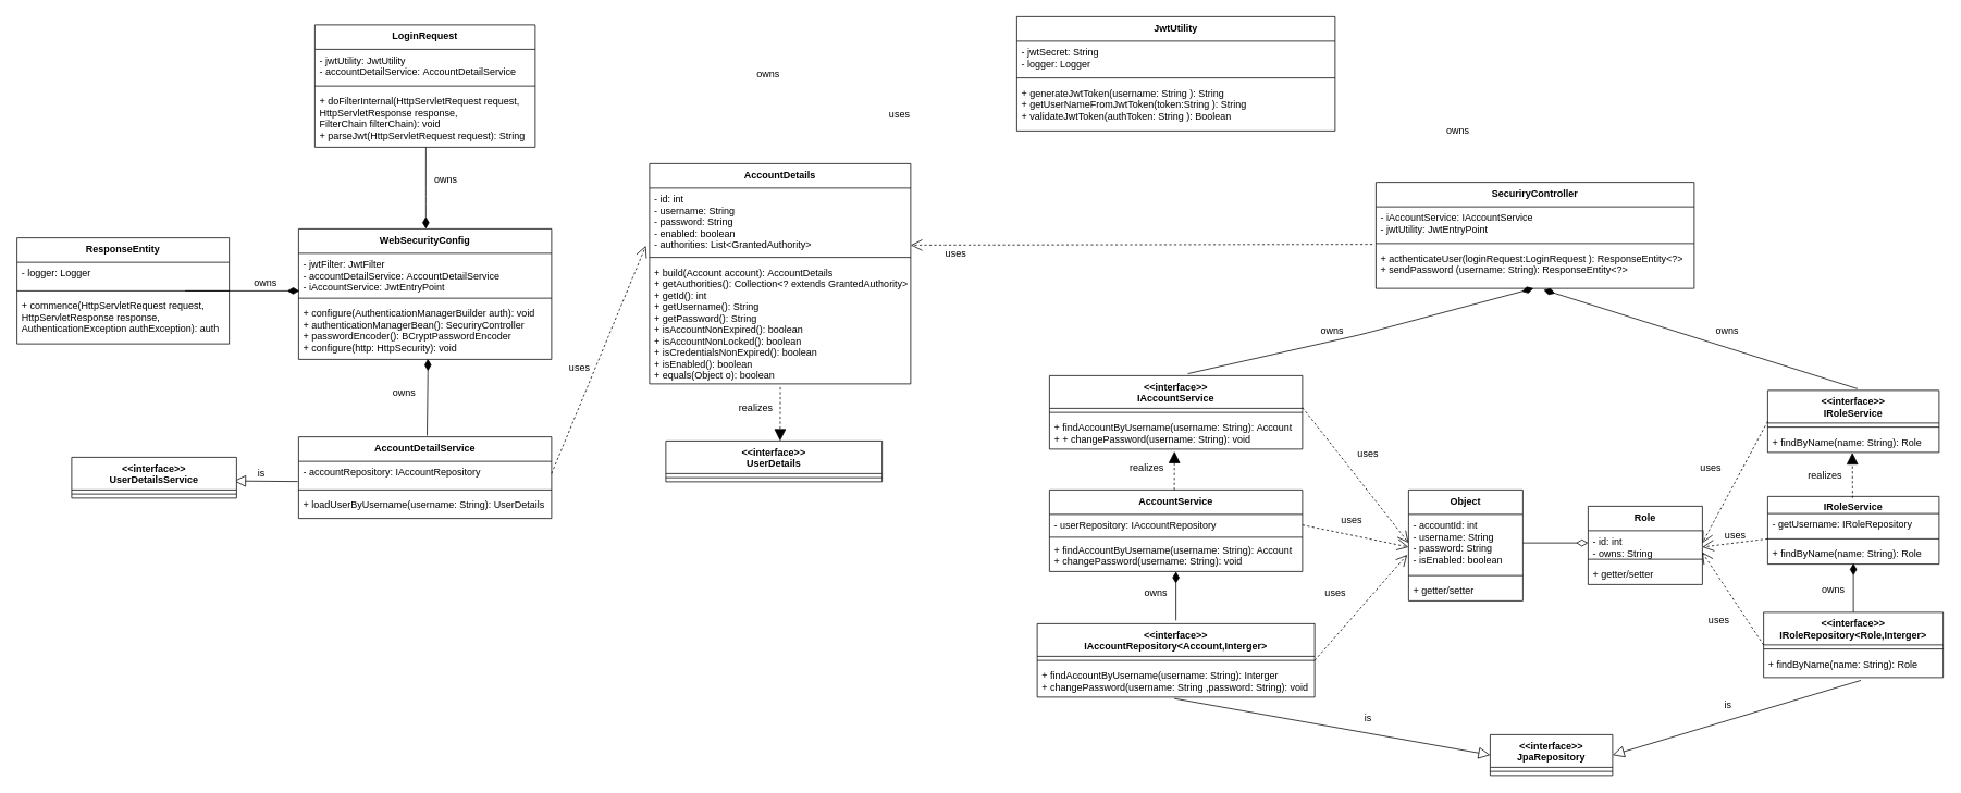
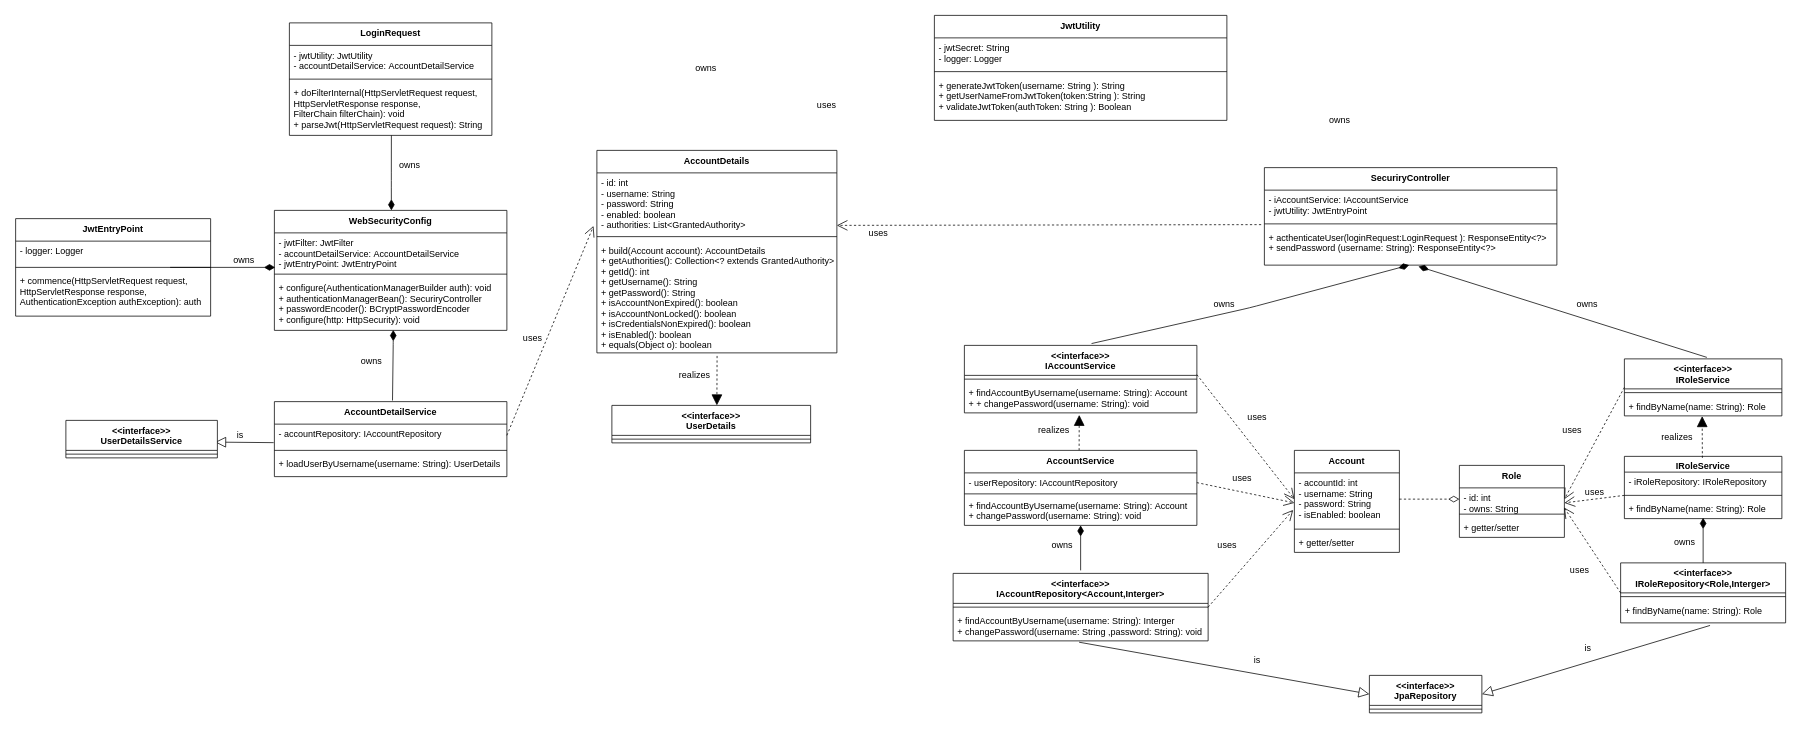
- <mxCell id="40" value="ResponseEntity" style="swimlane;fontStyle=1;align=center;verticalAlign=top;childLayout=stackLayout;horizontal=1;startSize=30;horizontalStack=0;resizeParent=1;resizeParentMax=0;resizeLast=0;collapsible=1;marginBottom=0;swimlaneLine=1;rounded=0;shadow=0;glass=0;labelBackgroundColor=none;" parent="1" vertex="1"><mxGeometry x="20" y="291" width="260" height="130" as="geometry" /></mxCell>
+ <mxCell id="40" value="JwtEntryPoint" style="swimlane;fontStyle=1;align=center;verticalAlign=top;childLayout=stackLayout;horizontal=1;startSize=30;horizontalStack=0;resizeParent=1;resizeParentMax=0;resizeLast=0;collapsible=1;marginBottom=0;swimlaneLine=1;rounded=0;shadow=0;glass=0;labelBackgroundColor=none;" parent="1" vertex="1"><mxGeometry x="20" y="291" width="260" height="130" as="geometry" /></mxCell>
- <mxCell id="30" value="- jwtFilter: JwtFilter&#10;- accountDetailService: AccountDetailService&#10;- iAccountService: JwtEntryPoint&#10;" style="text;strokeColor=none;fillColor=none;align=left;verticalAlign=top;spacingLeft=4;spacingRight=4;overflow=hidden;rotatable=0;points=[[0,0.5],[1,0.5]];portConstraint=eastwest;labelBackgroundColor=none;" parent="29" vertex="1"><mxGeometry y="30" width="310" height="50" as="geometry" /></mxCell>
+ <mxCell id="30" value="- jwtFilter: JwtFilter&#10;- accountDetailService: AccountDetailService&#10;- jwtEntryPoint: JwtEntryPoint&#10;" style="text;strokeColor=none;fillColor=none;align=left;verticalAlign=top;spacingLeft=4;spacingRight=4;overflow=hidden;rotatable=0;points=[[0,0.5],[1,0.5]];portConstraint=eastwest;labelBackgroundColor=none;" parent="29" vertex="1"><mxGeometry y="30" width="310" height="50" as="geometry" /></mxCell>
- <mxCell id="25" value="Object" style="swimlane;fontStyle=1;align=center;verticalAlign=top;childLayout=stackLayout;horizontal=1;startSize=30;horizontalStack=0;resizeParent=1;resizeParentMax=0;resizeLast=0;collapsible=1;marginBottom=0;swimlaneLine=1;rounded=0;shadow=0;glass=0;labelBackgroundColor=none;" parent="1" vertex="1"><mxGeometry x="1725" y="600" width="140" height="136" as="geometry" /></mxCell>
+ <mxCell id="25" value="Account" style="swimlane;fontStyle=1;align=center;verticalAlign=top;childLayout=stackLayout;horizontal=1;startSize=30;horizontalStack=0;resizeParent=1;resizeParentMax=0;resizeLast=0;collapsible=1;marginBottom=0;swimlaneLine=1;rounded=0;shadow=0;glass=0;labelBackgroundColor=none;" parent="1" vertex="1"><mxGeometry x="1725" y="600" width="140" height="136" as="geometry" /></mxCell>
- <mxCell id="99" value="- getUsername: IRoleRepository" style="text;strokeColor=none;fillColor=none;align=left;verticalAlign=top;spacingLeft=4;spacingRight=4;overflow=hidden;rotatable=0;points=[[0,0.5],[1,0.5]];portConstraint=eastwest;labelBackgroundColor=none;" parent="98" vertex="1"><mxGeometry y="21" width="210" height="26" as="geometry" /></mxCell>
+ <mxCell id="99" value="- iRoleRepository: IRoleRepository" style="text;strokeColor=none;fillColor=none;align=left;verticalAlign=top;spacingLeft=4;spacingRight=4;overflow=hidden;rotatable=0;points=[[0,0.5],[1,0.5]];portConstraint=eastwest;labelBackgroundColor=none;" parent="98" vertex="1"><mxGeometry y="21" width="210" height="26" as="geometry" /></mxCell>
- <mxCell id="90" value="" style="endArrow=diamondThin;endFill=0;endSize=12;html=1;labelBackgroundColor=none;fontColor=default;exitX=1;exitY=0.5;exitDx=0;exitDy=0;entryX=0;entryY=0.5;entryDx=0;entryDy=0;" parent="1" source="26" target="86" edge="1"><mxGeometry width="160" relative="1" as="geometry"><mxPoint x="1805" y="780" as="sourcePoint" /><mxPoint x="1965" y="780" as="targetPoint" /></mxGeometry></mxCell>
+ <mxCell id="90" value="" style="endArrow=diamondThin;endFill=0;endSize=12;html=1;labelBackgroundColor=none;fontColor=default;exitX=1;exitY=0.5;exitDx=0;exitDy=0;entryX=0;entryY=0.5;entryDx=0;entryDy=0;dashed=1;" parent="1" source="26" target="86" edge="1"><mxGeometry width="160" relative="1" as="geometry"><mxPoint x="1805" y="780" as="sourcePoint" /><mxPoint x="1965" y="780" as="targetPoint" /></mxGeometry></mxCell>
